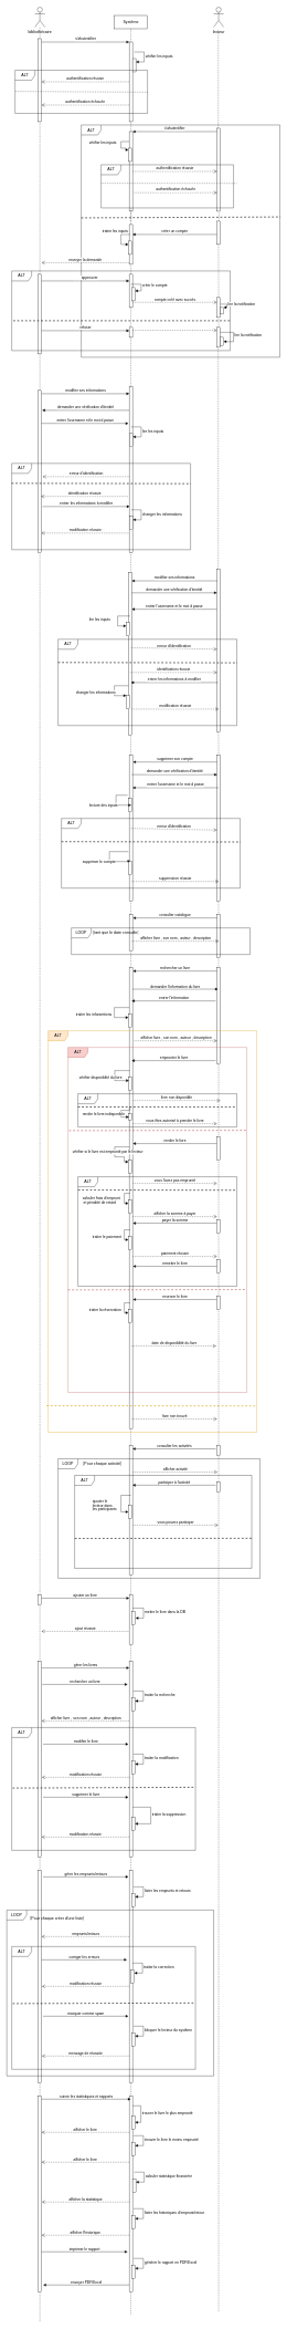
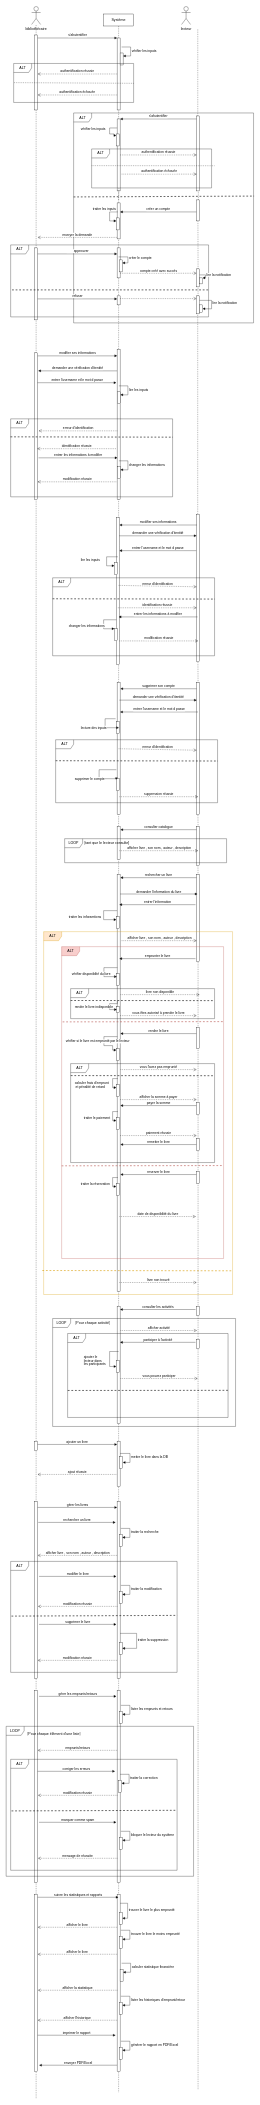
- <mxCell id="3" value="lecteur" style="shape=umlActor;verticalLabelPosition=bottom;verticalAlign=top;html=1;outlineConnect=0;" vertex="1" parent="1"><mxGeometry x="645" y="20" width="30" height="60" as="geometry" /></mxCell>
+ <mxCell id="3" value="lecteur" style="shape=umlActor;verticalLabelPosition=bottom;verticalAlign=top;html=1;outlineConnect=0;" vertex="1" parent="1"><mxGeometry x="605" y="20" width="30" height="60" as="geometry" /></mxCell>
- <mxCell id="123" value="[tant que le date consulte]" style="text;strokeColor=none;fillColor=none;spacingLeft=4;spacingRight=4;overflow=hidden;rotatable=0;points=[[0,0.5],[1,0.5]];portConstraint=eastwest;fontSize=12;whiteSpace=wrap;html=1;" vertex="1" parent="1"><mxGeometry x="275" y="2795" width="180" height="30" as="geometry" /></mxCell>
+ <mxCell id="123" value="[tant que le lecteur consulte]" style="text;strokeColor=none;fillColor=none;spacingLeft=4;spacingRight=4;overflow=hidden;rotatable=0;points=[[0,0.5],[1,0.5]];portConstraint=eastwest;fontSize=12;whiteSpace=wrap;html=1;" vertex="1" parent="1"><mxGeometry x="275" y="2795" width="180" height="30" as="geometry" /></mxCell>
- <mxCell id="210" value="[Pour chaque créer d'une liste]" style="text;strokeColor=none;fillColor=none;spacingLeft=4;spacingRight=4;overflow=hidden;rotatable=0;points=[[0,0.5],[1,0.5]];portConstraint=eastwest;fontSize=12;whiteSpace=wrap;html=1;" vertex="1" parent="1"><mxGeometry x="85" y="5765" width="200" height="30" as="geometry" /></mxCell>
+ <mxCell id="210" value="[Pour chaque élément d'une liste]" style="text;strokeColor=none;fillColor=none;spacingLeft=4;spacingRight=4;overflow=hidden;rotatable=0;points=[[0,0.5],[1,0.5]];portConstraint=eastwest;fontSize=12;whiteSpace=wrap;html=1;" vertex="1" parent="1"><mxGeometry x="85" y="5765" width="200" height="30" as="geometry" /></mxCell>
